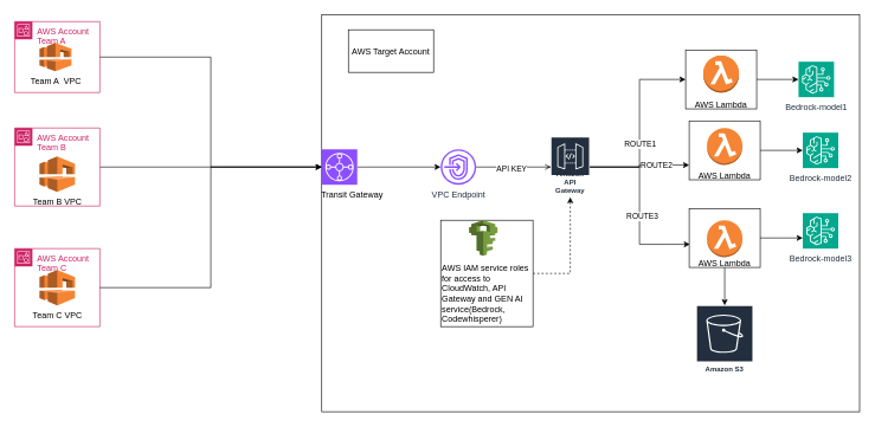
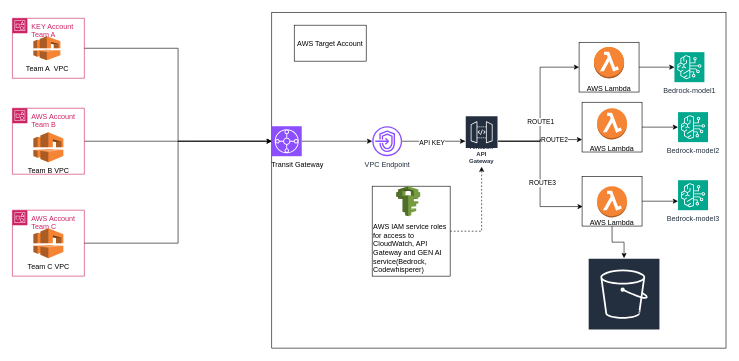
- <mxCell id="2" value="AWS Account&lt;br&gt;Team A" style="points=[[0,0],[0.25,0],[0.5,0],[0.75,0],[1,0],[1,0.25],[1,0.5],[1,0.75],[1,1],[0.75,1],[0.5,1],[0.25,1],[0,1],[0,0.75],[0,0.5],[0,0.25]];outlineConnect=0;gradientColor=none;html=1;whiteSpace=wrap;fontSize=12;fontStyle=0;container=1;pointerEvents=0;collapsible=0;recursiveResize=0;shape=mxgraph.aws4.group;grIcon=mxgraph.aws4.group_account;strokeColor=#CD2264;fillColor=none;verticalAlign=top;align=left;spacingLeft=30;fontColor=#CD2264;dashed=0;" parent="1" vertex="1"><mxGeometry x="20" y="30" width="120" height="100" as="geometry" /></mxCell>
+ <mxCell id="2" value="KEY Account&lt;br&gt;Team A" style="points=[[0,0],[0.25,0],[0.5,0],[0.75,0],[1,0],[1,0.25],[1,0.5],[1,0.75],[1,1],[0.75,1],[0.5,1],[0.25,1],[0,1],[0,0.75],[0,0.5],[0,0.25]];outlineConnect=0;gradientColor=none;html=1;whiteSpace=wrap;fontSize=12;fontStyle=0;container=1;pointerEvents=0;collapsible=0;recursiveResize=0;shape=mxgraph.aws4.group;grIcon=mxgraph.aws4.group_account;strokeColor=#CD2264;fillColor=none;verticalAlign=top;align=left;spacingLeft=30;fontColor=#CD2264;dashed=0;" parent="1" vertex="1"><mxGeometry x="20" y="30" width="120" height="100" as="geometry" /></mxCell>
- <mxCell id="23" style="edgeStyle=orthogonalEdgeStyle;rounded=0;orthogonalLoop=1;jettySize=auto;html=1;endArrow=open;" parent="1" source="25" target="16" edge="1"><mxGeometry relative="1" as="geometry" /></mxCell>
+ <mxCell id="23" style="edgeStyle=orthogonalEdgeStyle;rounded=0;orthogonalLoop=1;jettySize=auto;html=1;" parent="1" source="25" target="16" edge="1"><mxGeometry relative="1" as="geometry" /></mxCell>
- <mxCell id="44" value="Amazon S3" style="sketch=0;outlineConnect=0;fontColor=#232F3E;gradientColor=none;strokeColor=#ffffff;fillColor=#232F3E;dashed=0;verticalLabelPosition=middle;verticalAlign=bottom;align=center;html=1;whiteSpace=wrap;fontSize=10;fontStyle=1;spacing=3;shape=mxgraph.aws4.productIcon;prIcon=mxgraph.aws4.s3;" vertex="1" parent="1"><mxGeometry x="980" y="430" width="80" height="100" as="geometry" /></mxCell>
+ <mxCell id="44" value="Amazon S3" style="sketch=0;outlineConnect=0;fontColor=#232F3E;gradientColor=none;strokeColor=#ffffff;fillColor=#232F3E;dashed=0;verticalLabelPosition=middle;verticalAlign=bottom;align=center;html=1;whiteSpace=wrap;fontSize=10;fontStyle=1;spacing=3;shape=mxgraph.aws4.productIcon;prIcon=mxgraph.aws4.s3;" vertex="1" parent="1"><mxGeometry x="980" y="430" width="120" height="100" as="geometry" /></mxCell>
